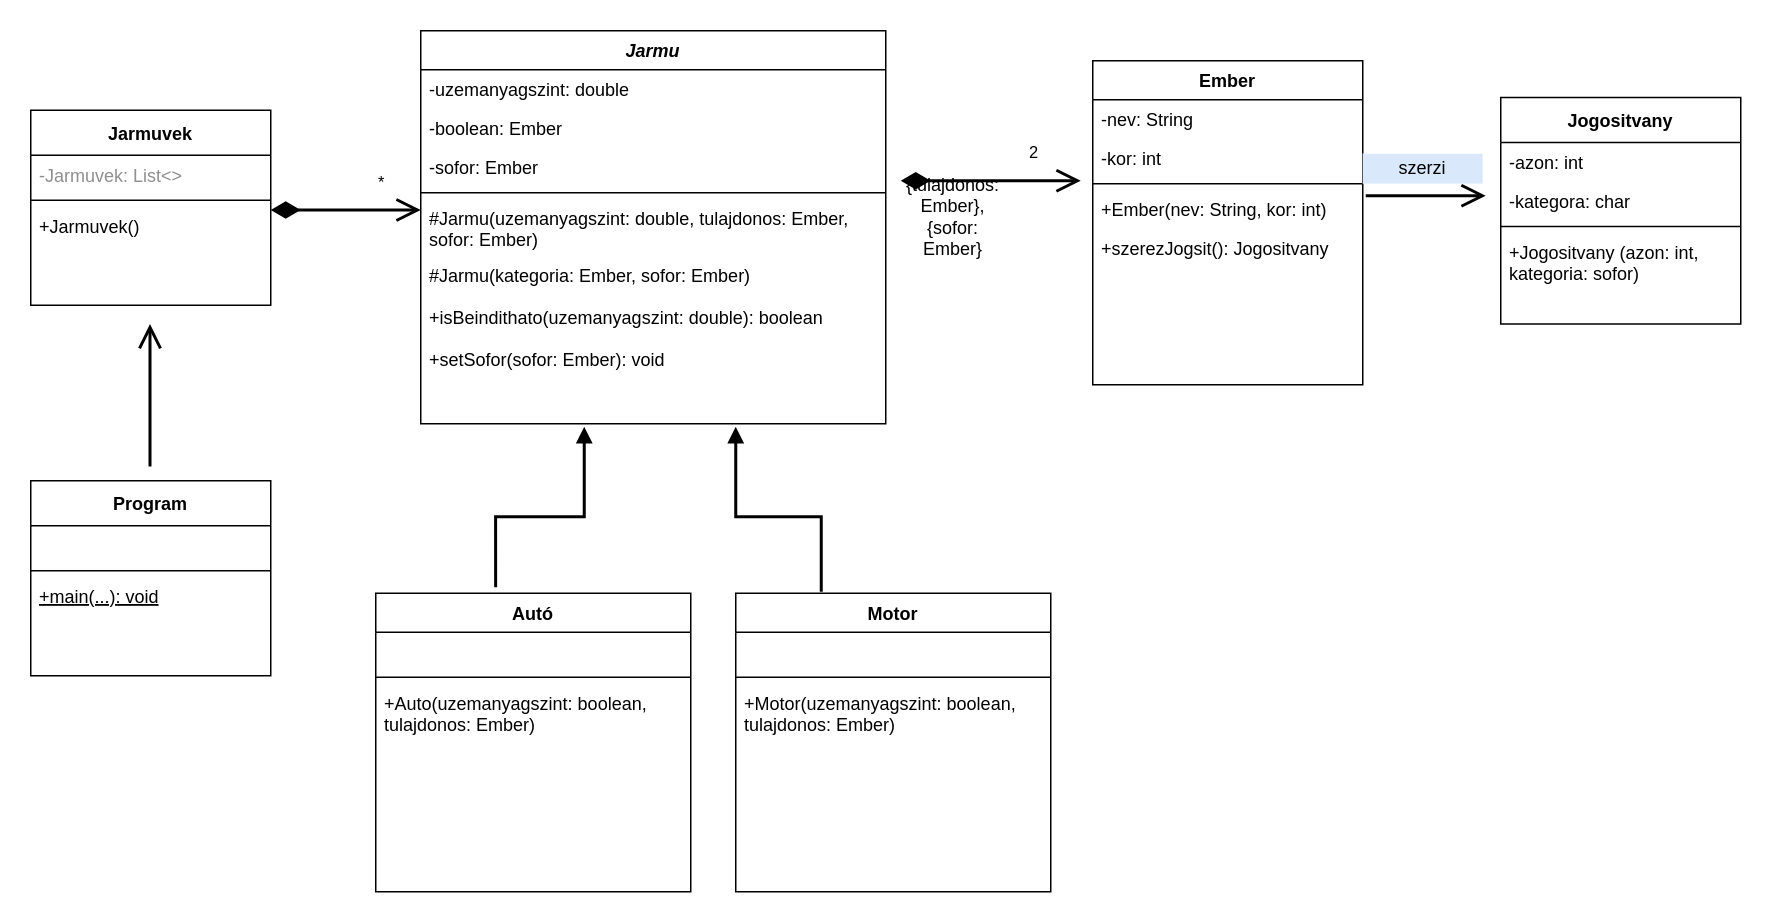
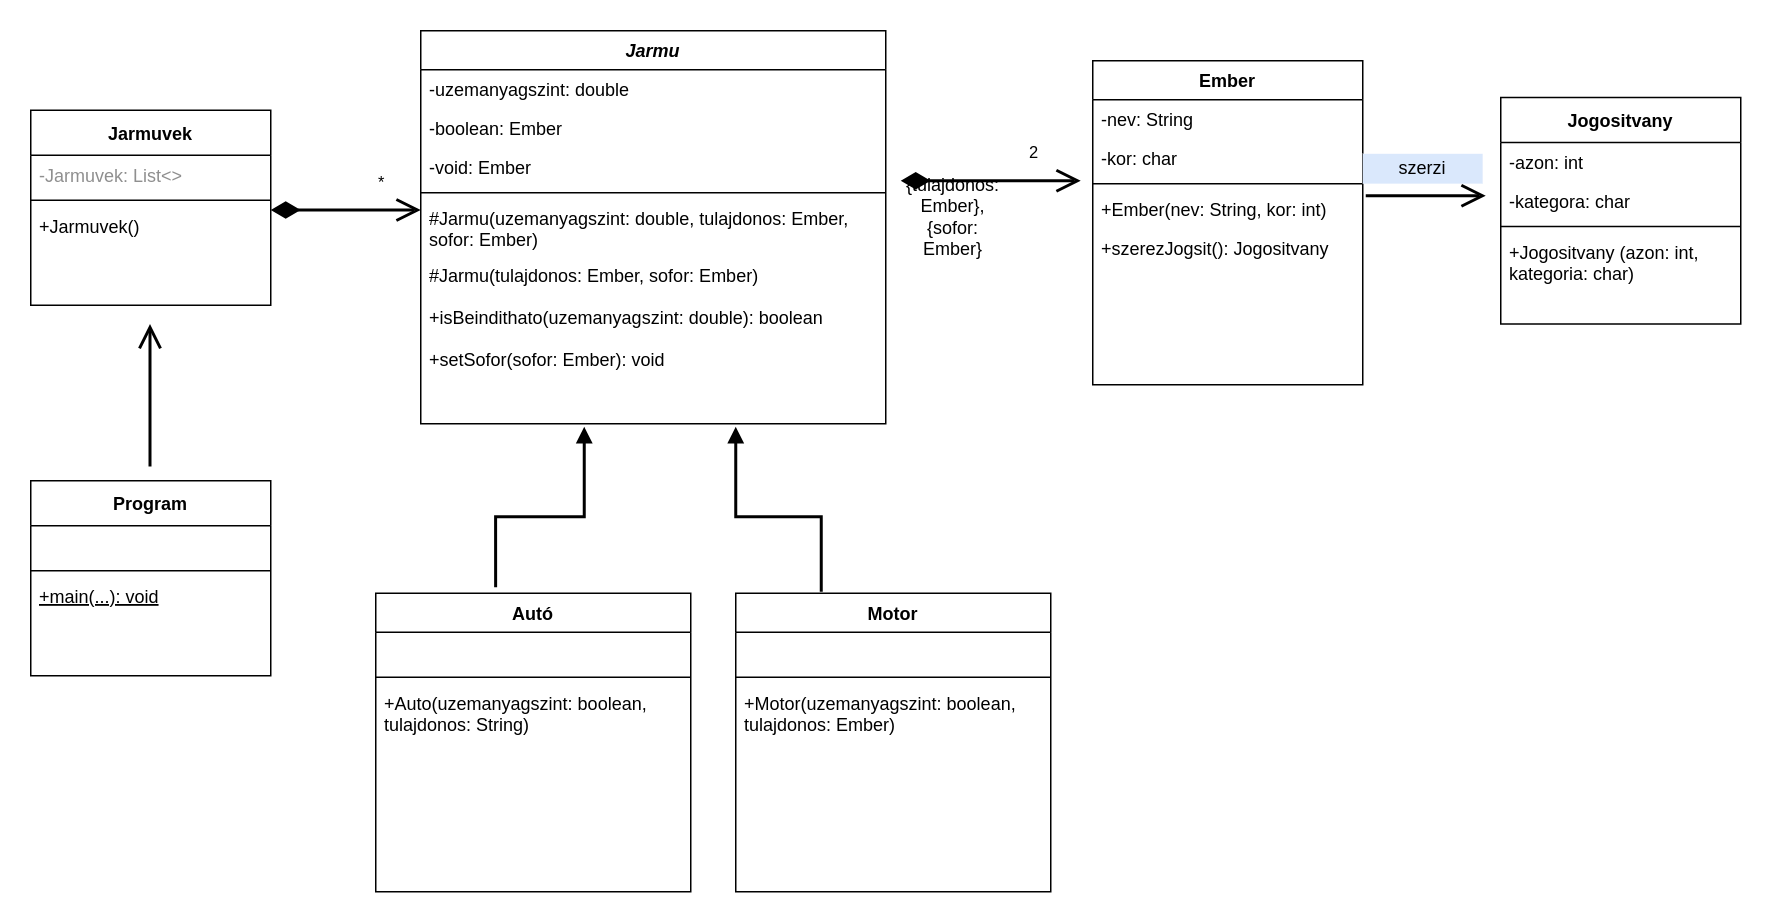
- <mxCell id="26" value="-kor: int" style="text;align=left;verticalAlign=top;spacingLeft=4;spacingRight=4;overflow=hidden;rotatable=0;points=[[0,0.5],[1,0.5]];portConstraint=eastwest;" vertex="1" parent="24"><mxGeometry y="52" width="180" height="26" as="geometry" /></mxCell>
+ <mxCell id="26" value="-kor: char" style="text;align=left;verticalAlign=top;spacingLeft=4;spacingRight=4;overflow=hidden;rotatable=0;points=[[0,0.5],[1,0.5]];portConstraint=eastwest;" vertex="1" parent="24"><mxGeometry y="52" width="180" height="26" as="geometry" /></mxCell>
- <mxCell id="9" value="-sofor: Ember" style="text;align=left;verticalAlign=top;spacingLeft=4;spacingRight=4;overflow=hidden;rotatable=0;points=[[0,0.5],[1,0.5]];portConstraint=eastwest;" vertex="1" parent="6"><mxGeometry y="78" width="310" height="26" as="geometry" /></mxCell>
+ <mxCell id="9" value="-void: Ember" style="text;align=left;verticalAlign=top;spacingLeft=4;spacingRight=4;overflow=hidden;rotatable=0;points=[[0,0.5],[1,0.5]];portConstraint=eastwest;" vertex="1" parent="6"><mxGeometry y="78" width="310" height="26" as="geometry" /></mxCell>
- <mxCell id="34" value="+Jogositvany (azon: int, &#10;kategoria: sofor)" style="text;align=left;verticalAlign=top;spacingLeft=4;spacingRight=4;overflow=hidden;rotatable=0;points=[[0,0.5],[1,0.5]];portConstraint=eastwest;rounded=0;shadow=0;html=0;" vertex="1" parent="30"><mxGeometry y="90" width="160" height="40" as="geometry" /></mxCell>
+ <mxCell id="34" value="+Jogositvany (azon: int, &#10;kategoria: char)" style="text;align=left;verticalAlign=top;spacingLeft=4;spacingRight=4;overflow=hidden;rotatable=0;points=[[0,0.5],[1,0.5]];portConstraint=eastwest;rounded=0;shadow=0;html=0;" vertex="1" parent="30"><mxGeometry y="90" width="160" height="40" as="geometry" /></mxCell>
- <mxCell id="12" value="#Jarmu(kategoria: Ember, sofor: Ember)" style="text;align=left;verticalAlign=top;spacingLeft=4;spacingRight=4;overflow=hidden;rotatable=0;points=[[0,0.5],[1,0.5]];portConstraint=eastwest;" vertex="1" parent="6"><mxGeometry y="150" width="310" height="28" as="geometry" /></mxCell>
+ <mxCell id="12" value="#Jarmu(tulajdonos: Ember, sofor: Ember)" style="text;align=left;verticalAlign=top;spacingLeft=4;spacingRight=4;overflow=hidden;rotatable=0;points=[[0,0.5],[1,0.5]];portConstraint=eastwest;" vertex="1" parent="6"><mxGeometry y="150" width="310" height="28" as="geometry" /></mxCell>
- <mxCell id="5" value="+Auto(uzemanyagszint: boolean, &#10;tulajdonos: Ember)" style="text;align=left;verticalAlign=top;spacingLeft=4;spacingRight=4;overflow=hidden;rotatable=0;points=[[0,0.5],[1,0.5]];portConstraint=eastwest;" vertex="1" parent="2"><mxGeometry y="60" width="210" height="48" as="geometry" /></mxCell>
+ <mxCell id="5" value="+Auto(uzemanyagszint: boolean, &#10;tulajdonos: String)" style="text;align=left;verticalAlign=top;spacingLeft=4;spacingRight=4;overflow=hidden;rotatable=0;points=[[0,0.5],[1,0.5]];portConstraint=eastwest;" vertex="1" parent="2"><mxGeometry y="60" width="210" height="48" as="geometry" /></mxCell>
